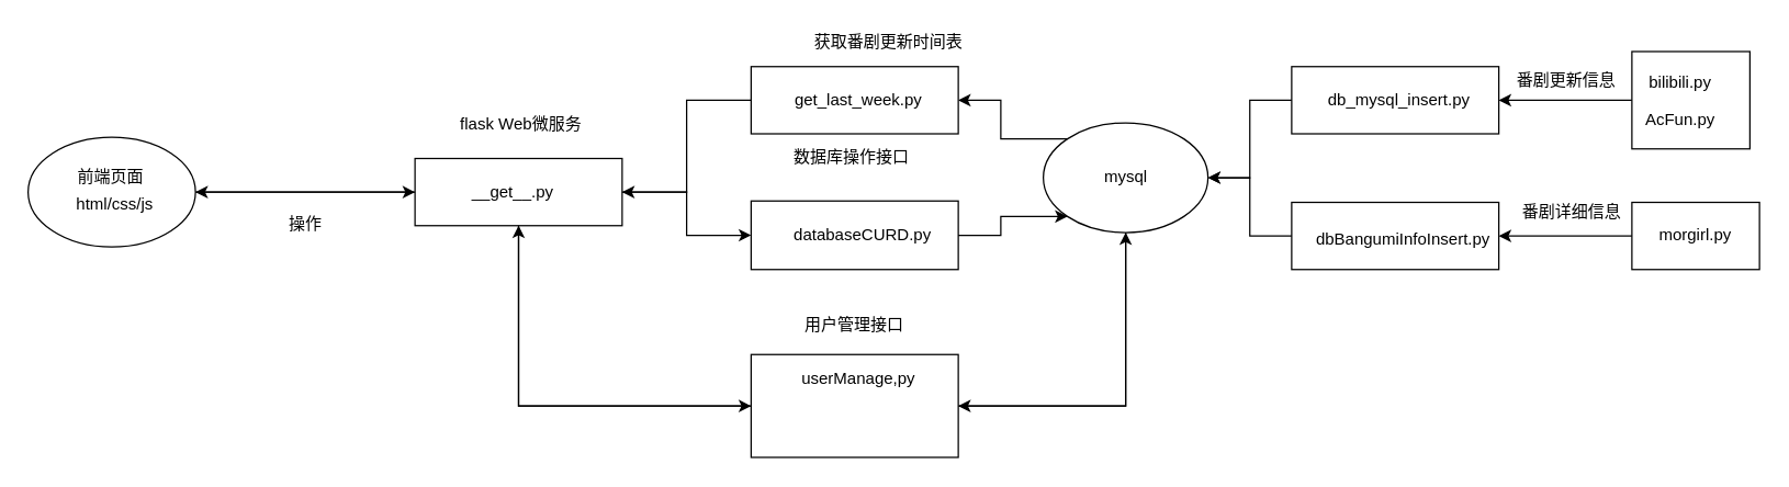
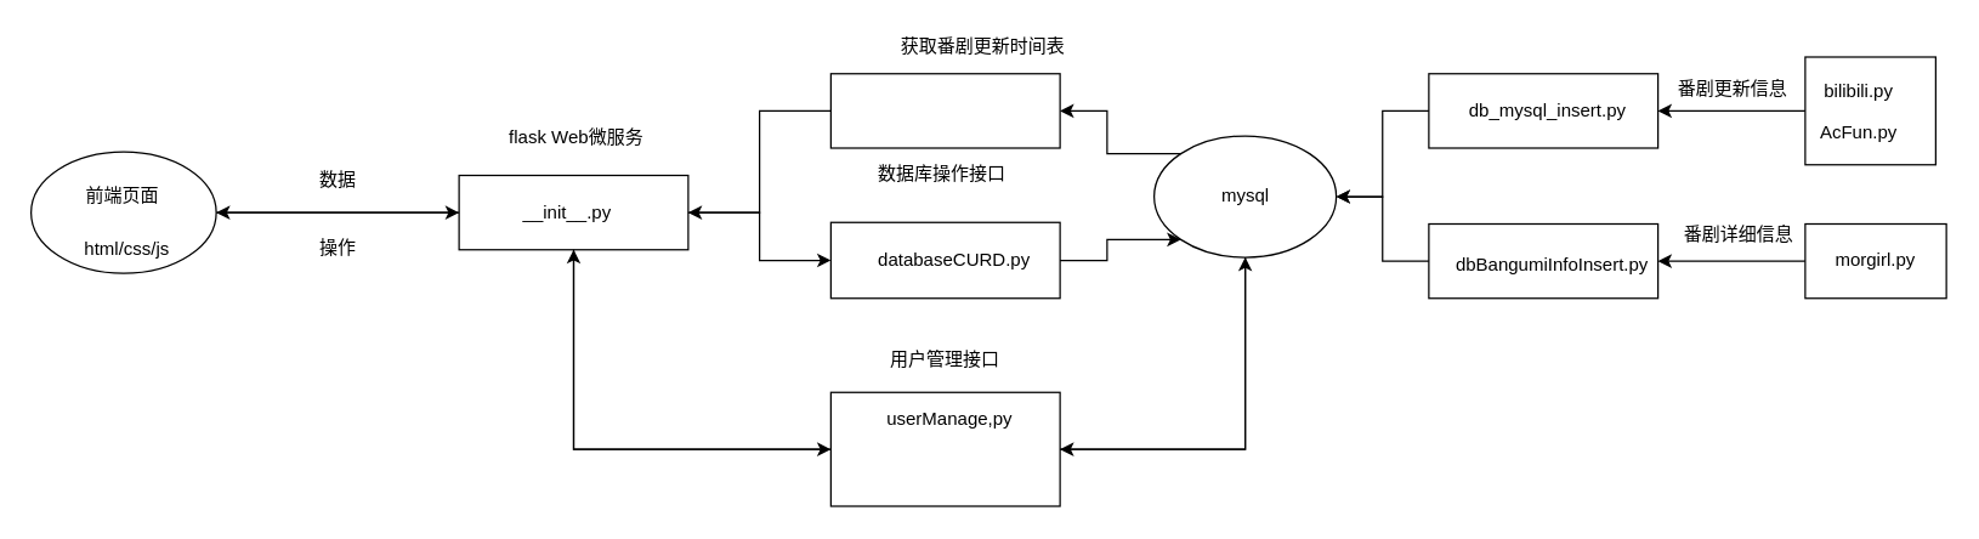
- <mxCell id="29" value="&lt;font color=&quot;#000000&quot;&gt;get_last_week.py&lt;/font&gt;" style="text;html=1;strokeColor=none;fillColor=none;align=center;verticalAlign=middle;whiteSpace=wrap;rounded=0;" vertex="1" parent="1"><mxGeometry x="586" y="62.5" width="79" height="20" as="geometry" /></mxCell>
+ <mxCell id="38" value="&lt;font color=&quot;#000000&quot;&gt;数据&lt;/font&gt;" style="text;html=1;strokeColor=none;fillColor=none;align=center;verticalAlign=middle;whiteSpace=wrap;rounded=0;" vertex="1" parent="1"><mxGeometry x="166" y="108" width="113" height="20" as="geometry" /></mxCell>
- <mxCell id="25" value="&lt;font color=&quot;#000000&quot;&gt;__get__.py&lt;/font&gt;" style="text;html=1;strokeColor=none;fillColor=none;align=center;verticalAlign=middle;whiteSpace=wrap;rounded=0;" vertex="1" parent="1"><mxGeometry x="334" y="129.5" width="79" height="20" as="geometry" /></mxCell>
+ <mxCell id="25" value="&lt;font color=&quot;#000000&quot;&gt;__init__.py&lt;/font&gt;" style="text;html=1;strokeColor=none;fillColor=none;align=center;verticalAlign=middle;whiteSpace=wrap;rounded=0;" vertex="1" parent="1"><mxGeometry x="334" y="129.5" width="79" height="20" as="geometry" /></mxCell>
- <mxCell id="46" value="&lt;font color=&quot;#000000&quot;&gt;html/css/js&lt;/font&gt;" style="text;html=1;strokeColor=none;fillColor=none;align=center;verticalAlign=middle;whiteSpace=wrap;rounded=0;" vertex="1" parent="1"><mxGeometry x="27" y="138.5" width="113" height="20" as="geometry" /></mxCell>
+ <mxCell id="46" value="&lt;font color=&quot;#000000&quot;&gt;html/css/js&lt;/font&gt;" style="text;html=1;strokeColor=none;fillColor=none;align=center;verticalAlign=middle;whiteSpace=wrap;rounded=0;" vertex="1" parent="1"><mxGeometry x="27" y="153.5" width="113" height="20" as="geometry" /></mxCell>
